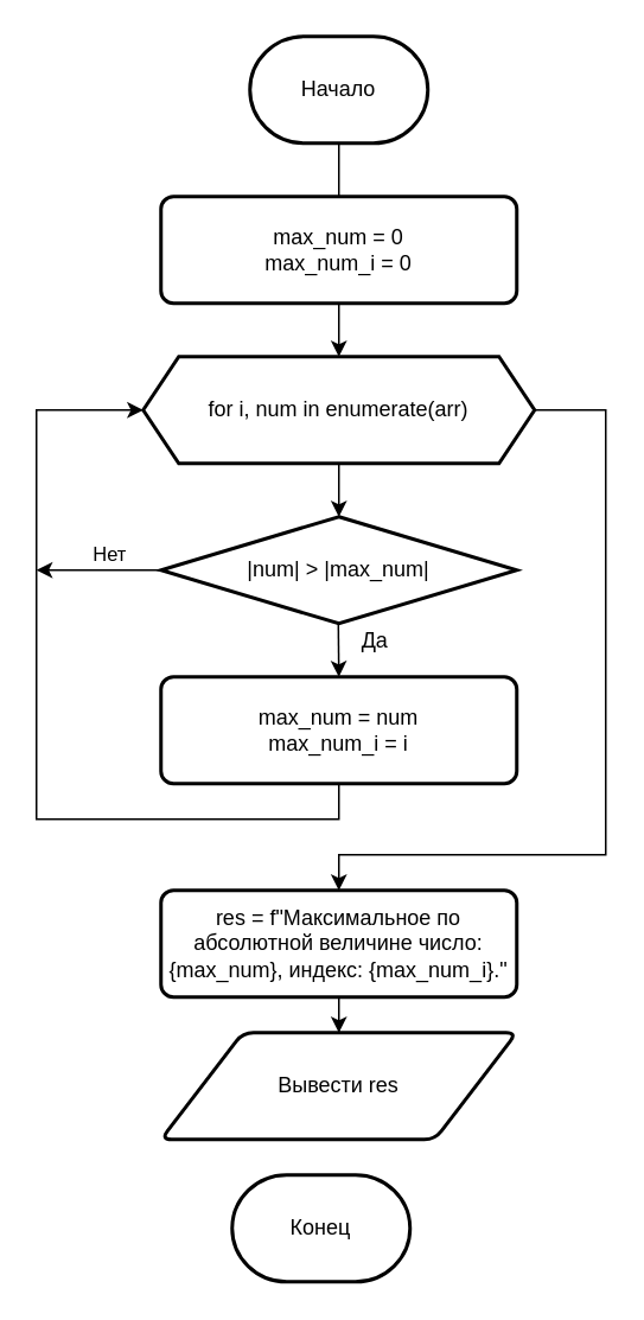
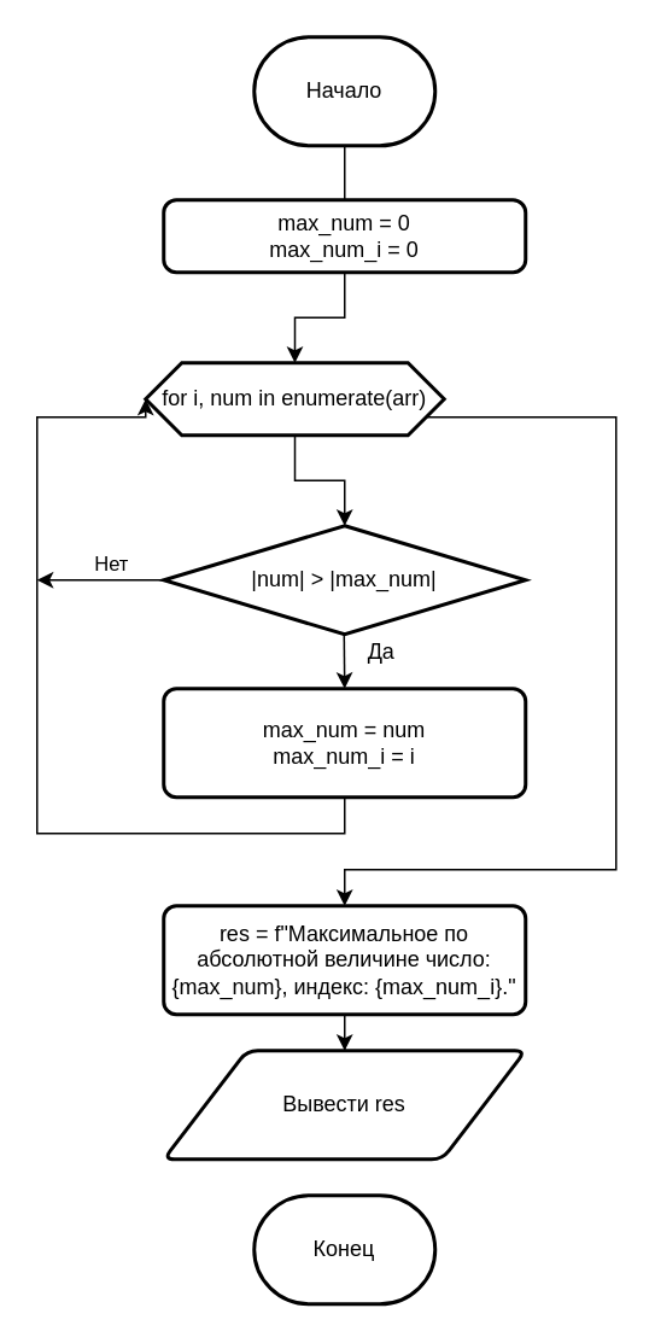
- <mxCell id="7" value="&lt;div&gt;max_num = 0&lt;/div&gt;&lt;div&gt;max_num_i = 0&lt;span style=&quot;&quot;&gt;&lt;/span&gt;&lt;/div&gt;" style="rounded=1;whiteSpace=wrap;html=1;absoluteArcSize=1;arcSize=14;strokeWidth=2;strokeColor=default;align=center;verticalAlign=middle;fillColor=default;" parent="1" vertex="1"><mxGeometry x="90" y="110" width="200" height="60" as="geometry" /></mxCell>
+ <mxCell id="7" value="&lt;div&gt;max_num = 0&lt;/div&gt;&lt;div&gt;max_num_i = 0&lt;span style=&quot;&quot;&gt;&lt;/span&gt;&lt;/div&gt;" style="rounded=1;whiteSpace=wrap;html=1;absoluteArcSize=1;arcSize=14;strokeWidth=2;strokeColor=default;align=center;verticalAlign=middle;fillColor=default;" parent="1" vertex="1"><mxGeometry x="90" y="110" width="200" height="40" as="geometry" /></mxCell>
- <mxCell id="10" value="for i, num in enumerate(arr)" style="shape=hexagon;perimeter=hexagonPerimeter2;whiteSpace=wrap;html=1;fixedSize=1;rounded=0;arcSize=14;strokeWidth=2;" parent="1" vertex="1"><mxGeometry x="80" y="200" width="220" height="60" as="geometry" /></mxCell>
+ <mxCell id="10" value="for i, num in enumerate(arr)" style="shape=hexagon;perimeter=hexagonPerimeter2;whiteSpace=wrap;html=1;fixedSize=1;rounded=0;arcSize=14;strokeWidth=2;" parent="1" vertex="1"><mxGeometry x="80" y="200" width="165" height="40" as="geometry" /></mxCell>
- <mxCell id="4" value="Конец" style="strokeWidth=2;html=1;shape=mxgraph.flowchart.terminator;whiteSpace=wrap;" parent="1" vertex="1"><mxGeometry x="130" y="660" width="100" height="60" as="geometry" /></mxCell>
+ <mxCell id="4" value="Конец" style="strokeWidth=2;html=1;shape=mxgraph.flowchart.terminator;whiteSpace=wrap;" parent="1" vertex="1"><mxGeometry x="140" y="660" width="100" height="60" as="geometry" /></mxCell>
